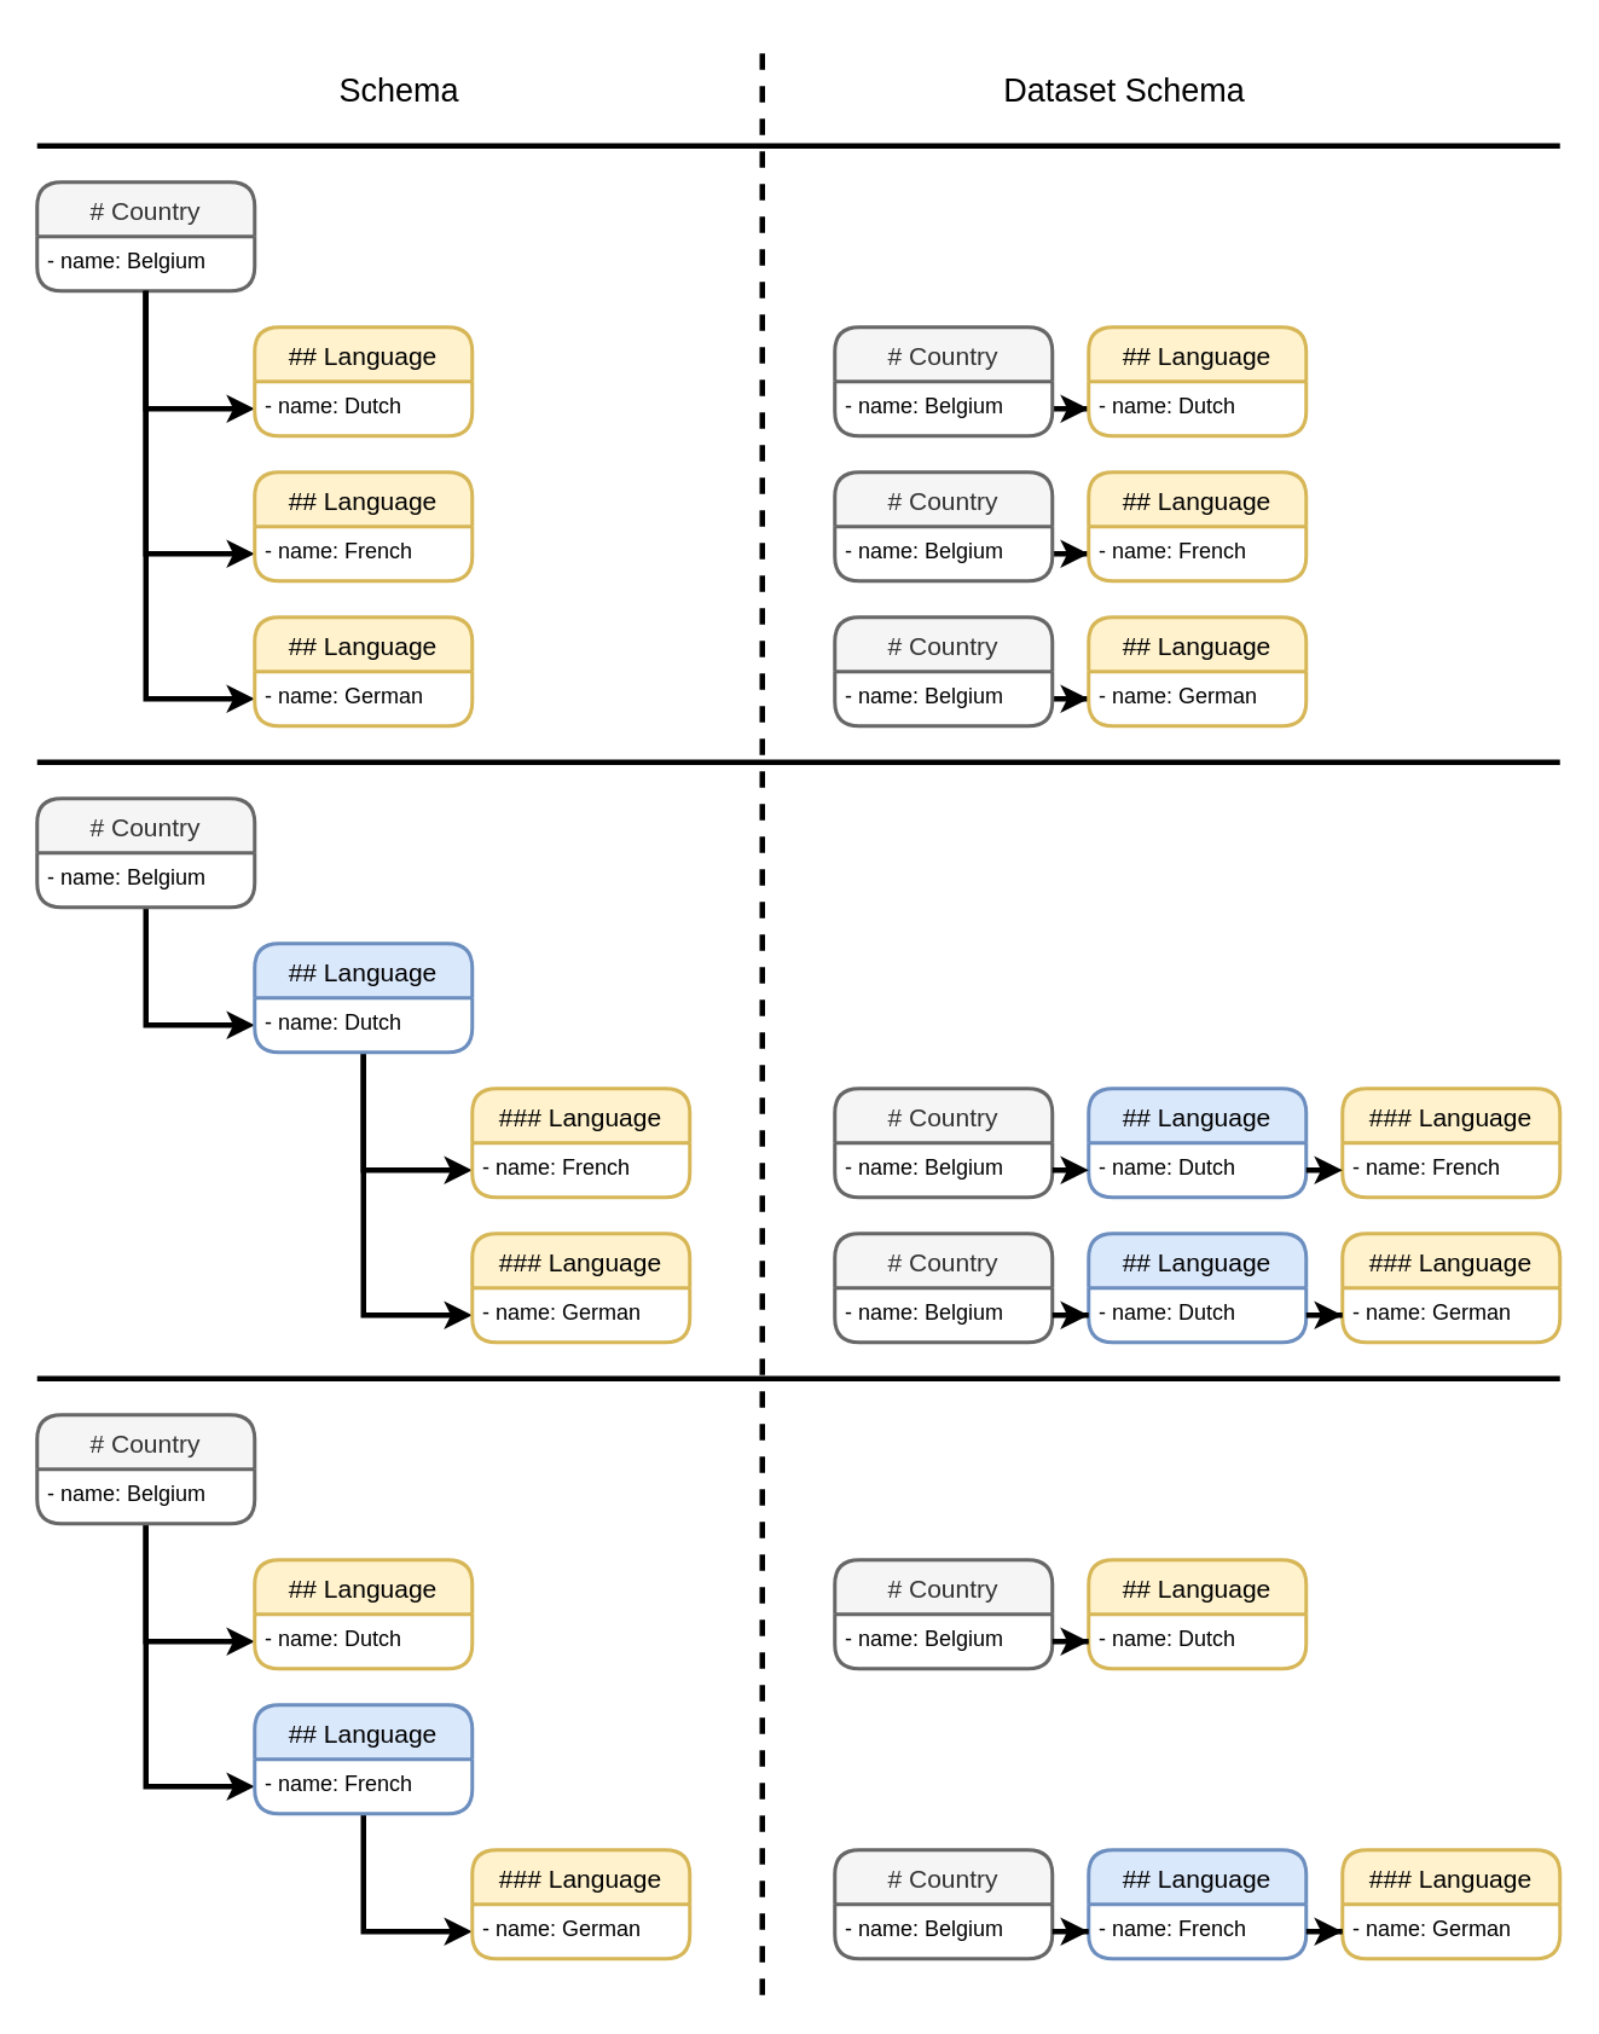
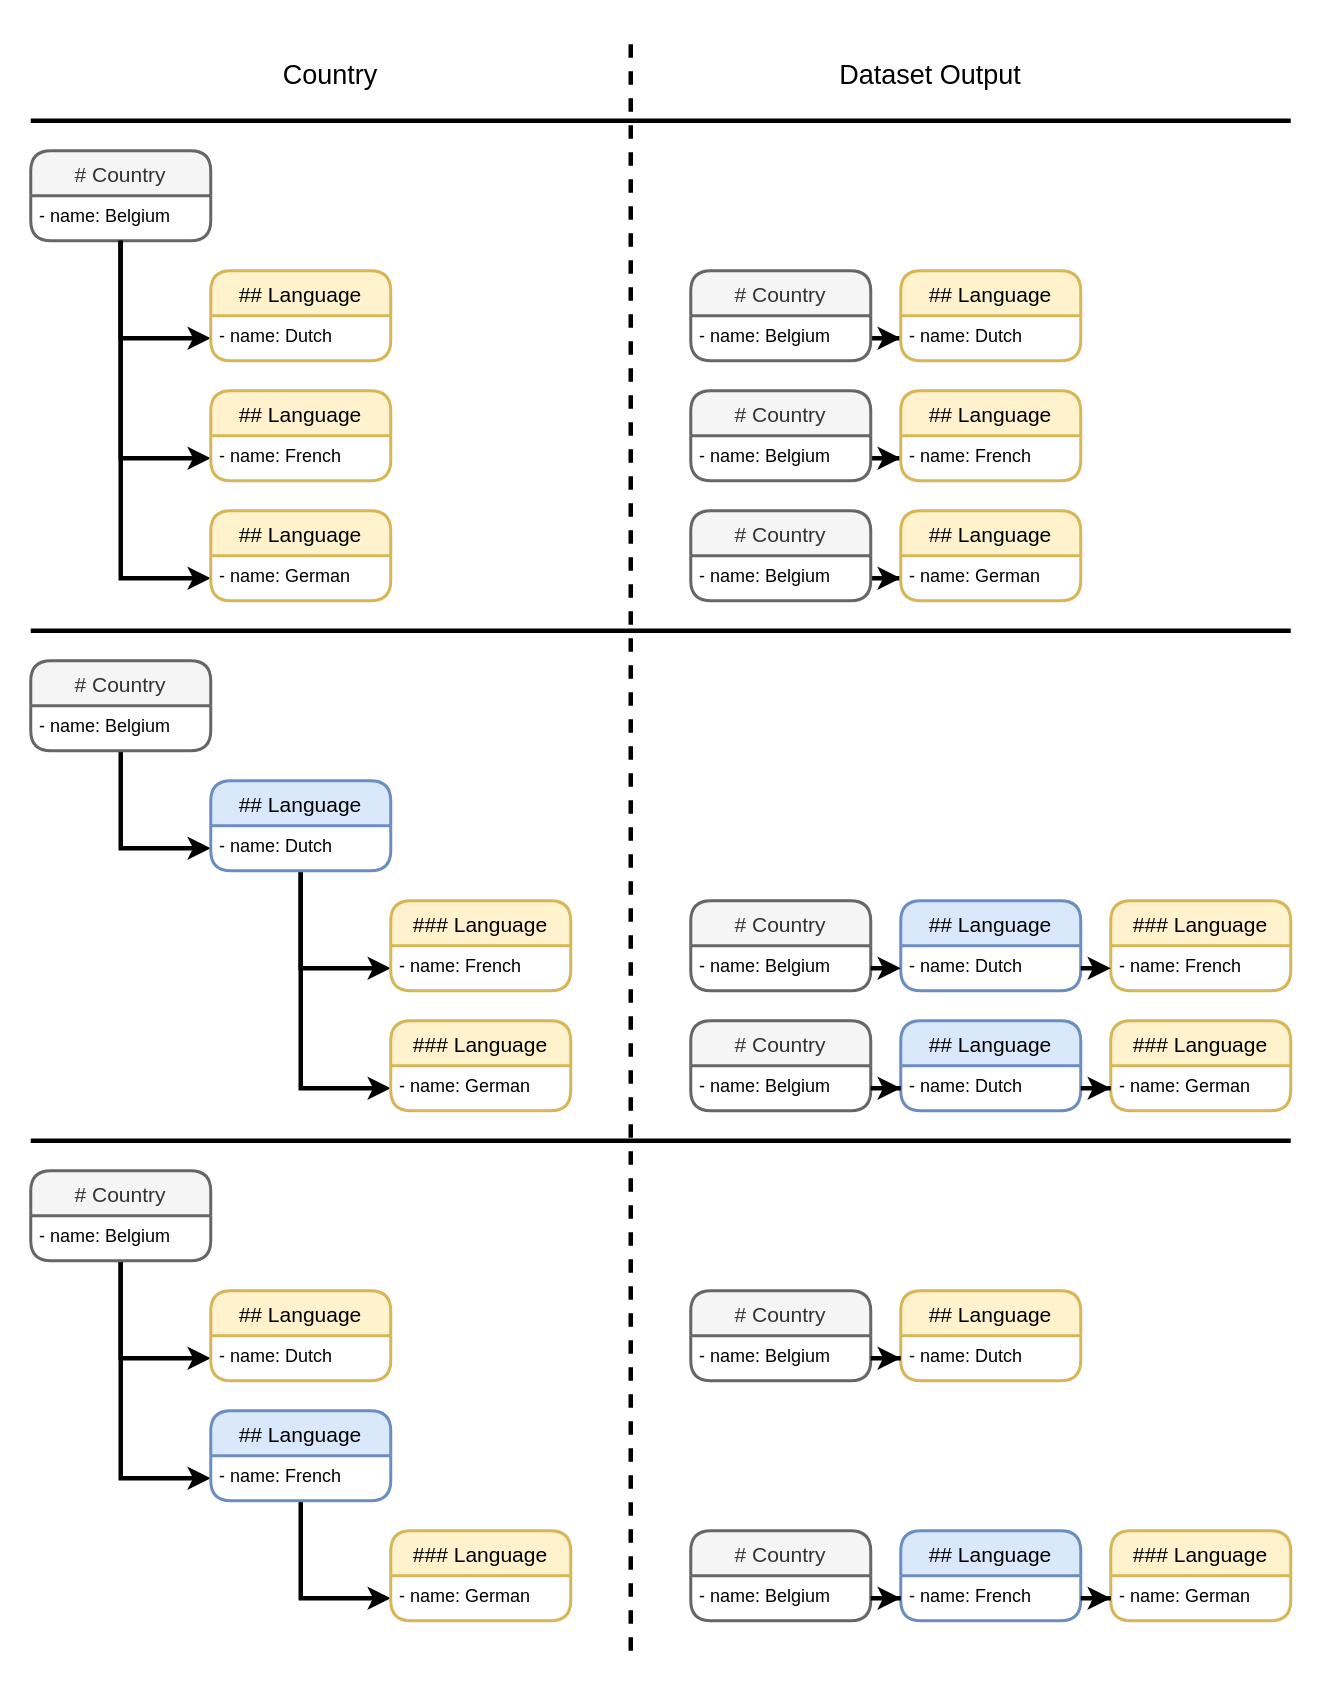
- <mxCell id="83" value="&lt;font style=&quot;font-size: 18px&quot;&gt;Schema&lt;/font&gt;" style="text;html=1;strokeColor=none;fillColor=none;align=center;verticalAlign=middle;whiteSpace=wrap;rounded=0;" vertex="1" parent="1"><mxGeometry y="20" width="400" height="60" as="geometry" x="20" /></mxCell>
+ <mxCell id="83" value="&lt;font style=&quot;font-size: 18px&quot;&gt;Country&lt;/font&gt;" style="text;html=1;strokeColor=none;fillColor=none;align=center;verticalAlign=middle;whiteSpace=wrap;rounded=0;" vertex="1" parent="1"><mxGeometry y="20" width="400" height="60" as="geometry" x="20" /></mxCell>
- <mxCell id="84" value="&lt;font style=&quot;font-size: 18px&quot;&gt;Dataset Schema&lt;/font&gt;" style="text;html=1;strokeColor=none;fillColor=none;align=center;verticalAlign=middle;whiteSpace=wrap;rounded=0;" vertex="1" parent="1"><mxGeometry x="420" y="20" width="400" height="60" as="geometry" /></mxCell>
+ <mxCell id="84" value="&lt;font style=&quot;font-size: 18px&quot;&gt;Dataset Output&lt;/font&gt;" style="text;html=1;strokeColor=none;fillColor=none;align=center;verticalAlign=middle;whiteSpace=wrap;rounded=0;" vertex="1" parent="1"><mxGeometry x="420" y="20" width="400" height="60" as="geometry" /></mxCell>
